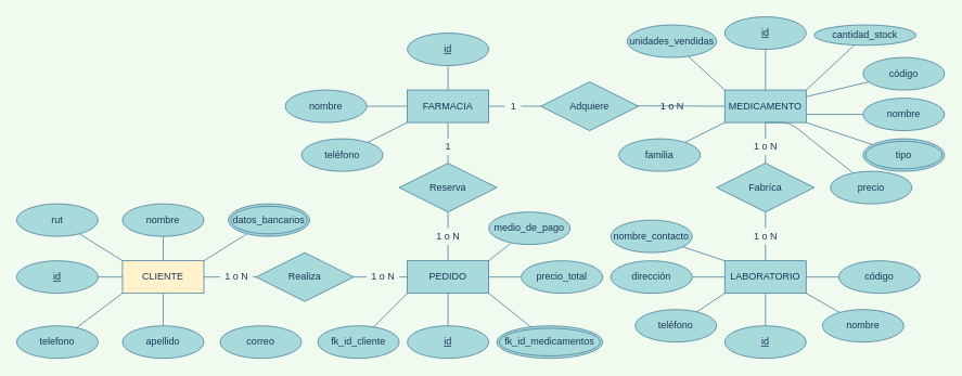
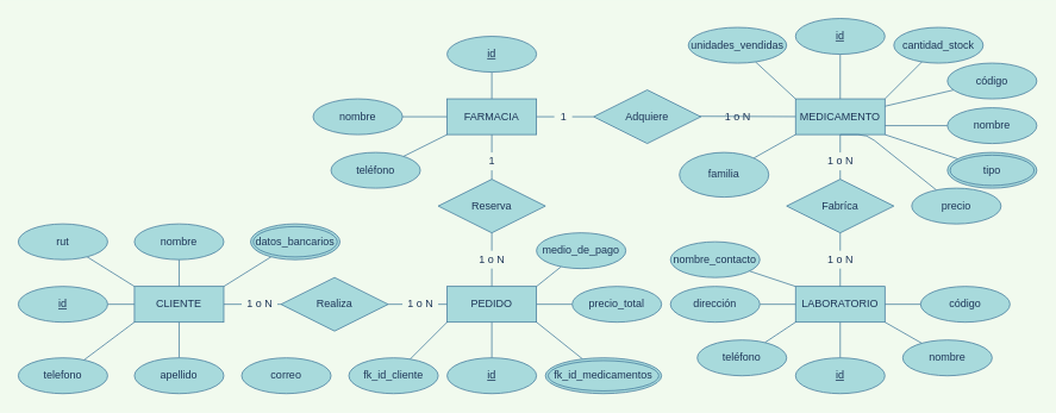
- <mxCell id="56" value="cantidad_stock" style="ellipse;whiteSpace=wrap;html=1;align=center;rounded=0;sketch=0;strokeColor=#457B9D;fillColor=#A8DADC;fontColor=#1D3557;" vertex="1" parent="1"><mxGeometry x="1000" y="30" width="125" height="25" as="geometry" /></mxCell>
+ <mxCell id="56" value="cantidad_stock" style="ellipse;whiteSpace=wrap;html=1;align=center;rounded=0;sketch=0;strokeColor=#457B9D;fillColor=#A8DADC;fontColor=#1D3557;" vertex="1" parent="1"><mxGeometry x="1000" y="30" width="100" height="40" as="geometry" /></mxCell>
- <mxCell id="62" value="familia" style="ellipse;whiteSpace=wrap;html=1;align=center;rounded=0;sketch=0;strokeColor=#457B9D;fillColor=#A8DADC;fontColor=#1D3557;" vertex="1" parent="1"><mxGeometry x="760" y="170" width="100" height="40" as="geometry" /></mxCell>
+ <mxCell id="62" value="familia" style="ellipse;whiteSpace=wrap;html=1;align=center;rounded=0;sketch=0;strokeColor=#457B9D;fillColor=#A8DADC;fontColor=#1D3557;" vertex="1" parent="1"><mxGeometry x="760" y="170" width="100" height="50" as="geometry" /></mxCell>
- <mxCell id="7" value="CLIENTE" style="whiteSpace=wrap;html=1;align=center;rounded=0;sketch=0;strokeColor=#457B9D;fillColor=#fff2cc;fontColor=#1D3557;" vertex="1" parent="1"><mxGeometry x="150" y="320" width="100" height="40" as="geometry" /></mxCell>
+ <mxCell id="7" value="CLIENTE" style="whiteSpace=wrap;html=1;align=center;rounded=0;sketch=0;strokeColor=#457B9D;fillColor=#A8DADC;fontColor=#1D3557;" vertex="1" parent="1"><mxGeometry x="150" y="320" width="100" height="40" as="geometry" /></mxCell>
